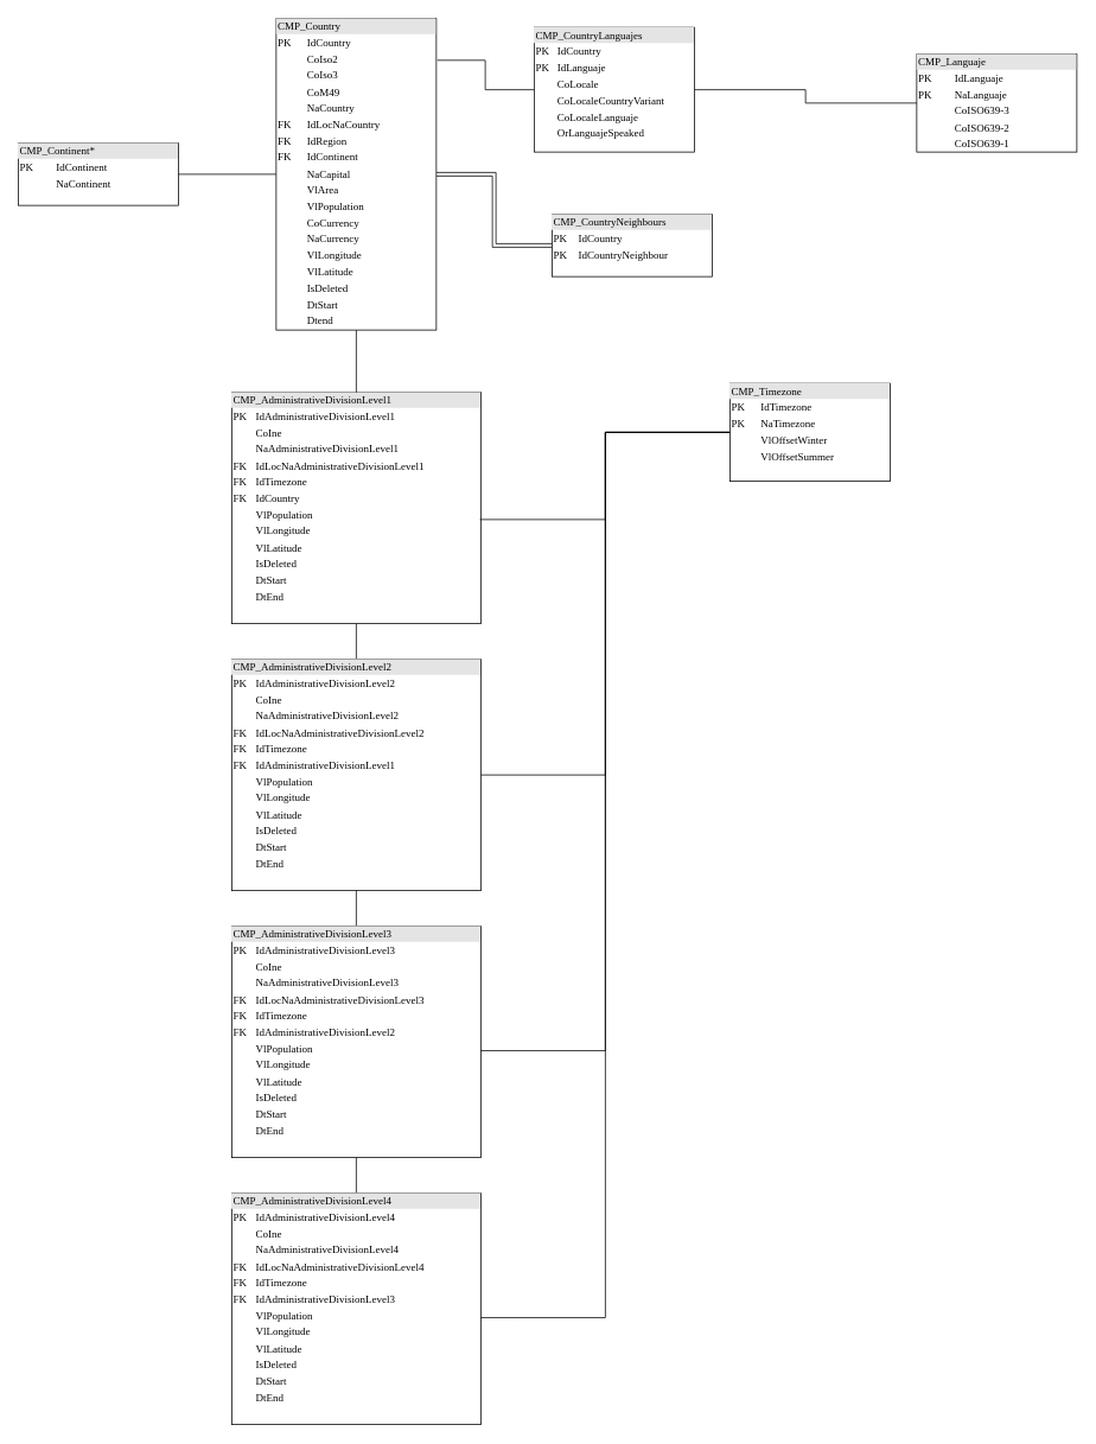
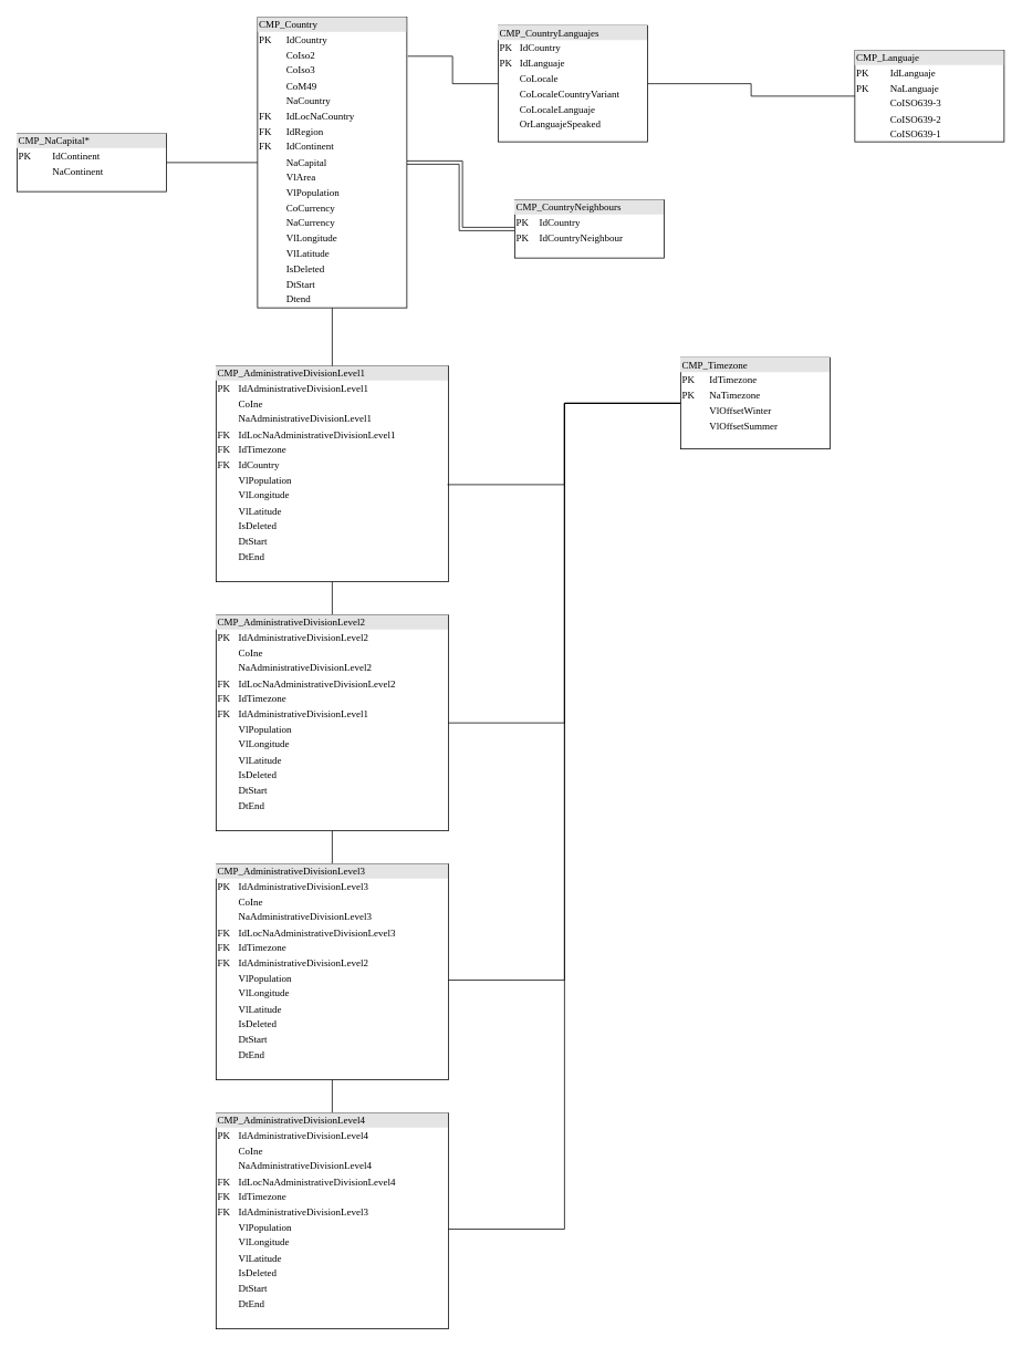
- <mxCell id="3" value="&lt;div style=&quot;box-sizing: border-box ; width: 100% ; background: #e4e4e4 ; padding: 2px&quot;&gt;CMP_Continent*&lt;/div&gt;&lt;table style=&quot;width: 100% ; font-size: 1em&quot; cellpadding=&quot;2&quot; cellspacing=&quot;0&quot;&gt;&lt;tbody&gt;&lt;tr&gt;&lt;td&gt;PK&lt;/td&gt;&lt;td&gt;IdContinent&lt;/td&gt;&lt;/tr&gt;&lt;tr&gt;&lt;td&gt;&lt;br&gt;&lt;/td&gt;&lt;td&gt;NaContinent&lt;br&gt;&lt;/td&gt;&lt;/tr&gt;&lt;tr&gt;&lt;td&gt;&lt;/td&gt;&lt;td&gt;&lt;br&gt;&lt;/td&gt;&lt;/tr&gt;&lt;/tbody&gt;&lt;/table&gt;" style="verticalAlign=top;align=left;overflow=fill;html=1;rounded=0;shadow=0;comic=0;labelBackgroundColor=none;strokeWidth=1;fontFamily=Verdana;fontSize=12" parent="1" vertex="1"><mxGeometry x="20" y="160" width="180" height="70" as="geometry" /></mxCell>
+ <mxCell id="3" value="&lt;div style=&quot;box-sizing: border-box ; width: 100% ; background: #e4e4e4 ; padding: 2px&quot;&gt;CMP_NaCapital*&lt;/div&gt;&lt;table style=&quot;width: 100% ; font-size: 1em&quot; cellpadding=&quot;2&quot; cellspacing=&quot;0&quot;&gt;&lt;tbody&gt;&lt;tr&gt;&lt;td&gt;PK&lt;/td&gt;&lt;td&gt;IdContinent&lt;/td&gt;&lt;/tr&gt;&lt;tr&gt;&lt;td&gt;&lt;br&gt;&lt;/td&gt;&lt;td&gt;NaContinent&lt;br&gt;&lt;/td&gt;&lt;/tr&gt;&lt;tr&gt;&lt;td&gt;&lt;/td&gt;&lt;td&gt;&lt;br&gt;&lt;/td&gt;&lt;/tr&gt;&lt;/tbody&gt;&lt;/table&gt;" style="verticalAlign=top;align=left;overflow=fill;html=1;rounded=0;shadow=0;comic=0;labelBackgroundColor=none;strokeWidth=1;fontFamily=Verdana;fontSize=12" parent="1" vertex="1"><mxGeometry x="20" y="160" width="180" height="70" as="geometry" /></mxCell>
